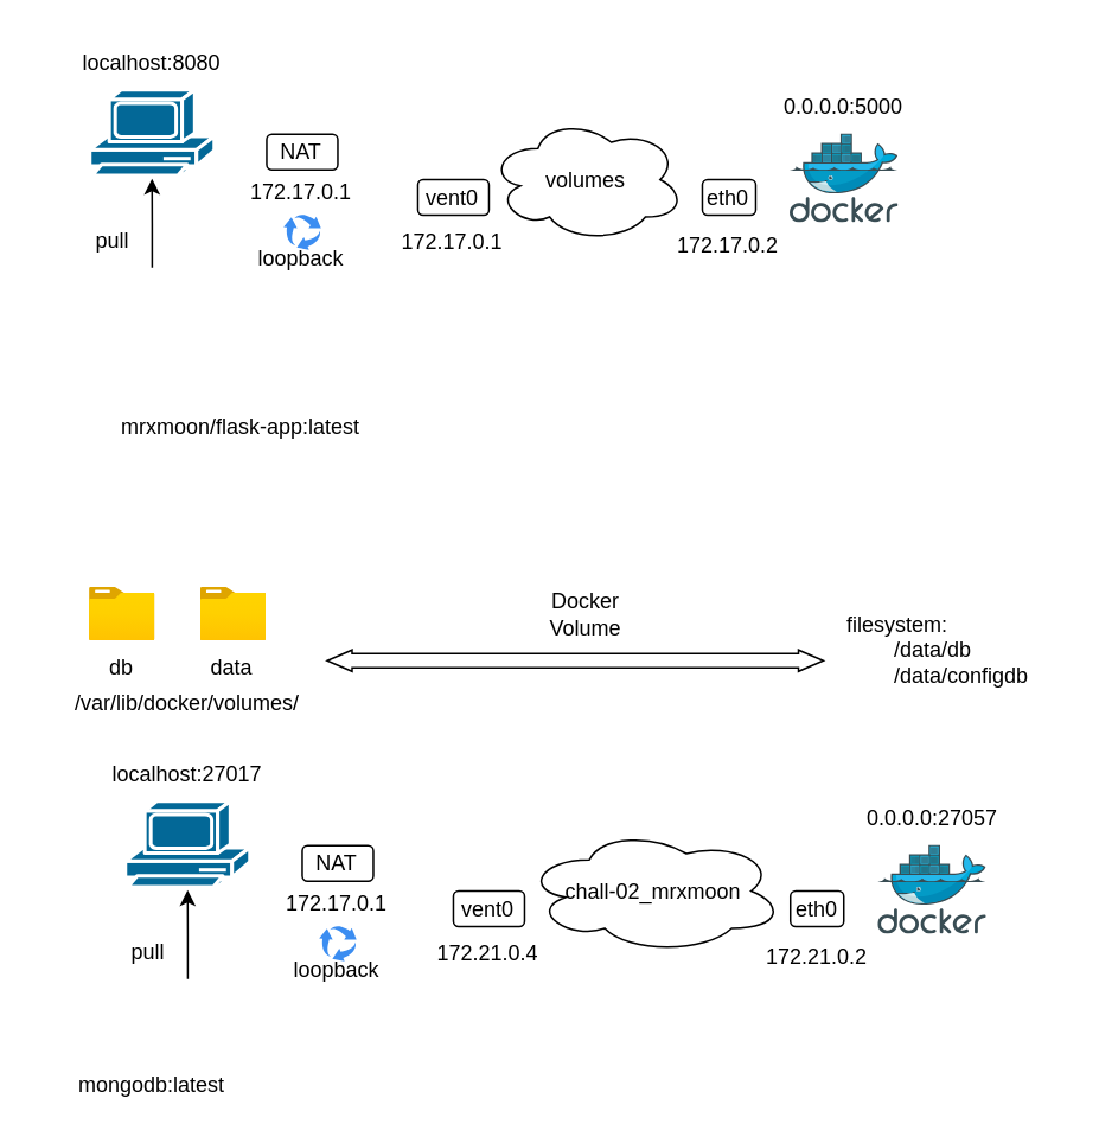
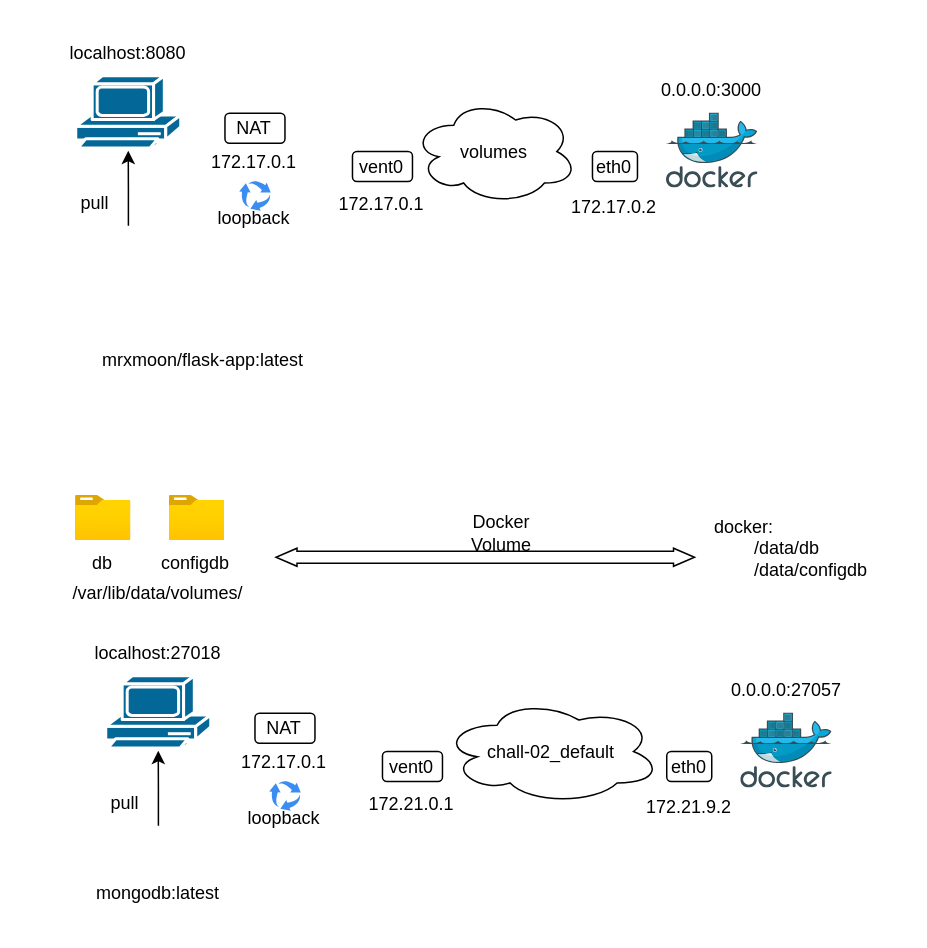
- <mxCell id="4" value="0.0.0.0:5000" style="text;html=1;align=center;verticalAlign=middle;whiteSpace=wrap;rounded=0;" parent="1" vertex="1"><mxGeometry x="409.48" y="45" width="130" height="30" as="geometry" /></mxCell>
+ <mxCell id="4" value="0.0.0.0:3000" style="text;html=1;align=center;verticalAlign=middle;whiteSpace=wrap;rounded=0;" parent="1" vertex="1"><mxGeometry x="409.48" y="45" width="130" height="30" as="geometry" /></mxCell>
- <mxCell id="42" value="Docker Volume" style="text;html=1;align=center;verticalAlign=middle;whiteSpace=wrap;rounded=0;" vertex="1" parent="1"><mxGeometry x="299.48" y="330" width="60" height="30" as="geometry" /></mxCell>
+ <mxCell id="42" value="Docker Volume" style="text;html=1;align=center;verticalAlign=middle;whiteSpace=wrap;rounded=0;" vertex="1" parent="1"><mxGeometry x="304.48" y="340" width="60" height="30" as="geometry" /></mxCell>
- <mxCell id="40" value="filesystem:&lt;div&gt;&lt;span style=&quot;white-space: pre;&quot;&gt;&#09;&lt;/span&gt;/data/db&lt;/div&gt;&lt;div&gt;&lt;span style=&quot;white-space: pre;&quot;&gt;&#09;&lt;/span&gt;/data/configdb&lt;br&gt;&lt;/div&gt;" style="text;html=1;align=left;verticalAlign=middle;whiteSpace=wrap;rounded=0;" vertex="1" parent="1"><mxGeometry x="474.48" y="340" width="121.01" height="50" as="geometry" /></mxCell>
+ <mxCell id="40" value="docker:&lt;div&gt;&lt;span style=&quot;white-space: pre;&quot;&gt;&#09;&lt;/span&gt;/data/db&lt;/div&gt;&lt;div&gt;&lt;span style=&quot;white-space: pre;&quot;&gt;&#09;&lt;/span&gt;/data/configdb&lt;br&gt;&lt;/div&gt;" style="text;html=1;align=left;verticalAlign=middle;whiteSpace=wrap;rounded=0;" vertex="1" parent="1"><mxGeometry x="474.48" y="340" width="121.01" height="50" as="geometry" /></mxCell>
- <mxCell id="39" value="data" style="text;html=1;align=center;verticalAlign=middle;whiteSpace=wrap;rounded=0;" vertex="1" parent="1"><mxGeometry x="100" y="360" width="60" height="30" as="geometry" /></mxCell>
+ <mxCell id="39" value="configdb" style="text;html=1;align=center;verticalAlign=middle;whiteSpace=wrap;rounded=0;" vertex="1" parent="1"><mxGeometry x="100" y="360" width="60" height="30" as="geometry" /></mxCell>
- <mxCell id="43" value="/var/lib/docker/volumes/" style="text;html=1;align=center;verticalAlign=middle;whiteSpace=wrap;rounded=0;" vertex="1" parent="1"><mxGeometry x="35" y="380" width="140" height="30" as="geometry" /></mxCell>
+ <mxCell id="43" value="/var/lib/data/volumes/" style="text;html=1;align=center;verticalAlign=middle;whiteSpace=wrap;rounded=0;" vertex="1" parent="1"><mxGeometry x="35" y="380" width="140" height="30" as="geometry" /></mxCell>
- <mxCell id="22" value="localhost:27017" style="text;html=1;align=center;verticalAlign=middle;whiteSpace=wrap;rounded=0;" vertex="1" parent="1"><mxGeometry x="40" y="420" width="130" height="30" as="geometry" /></mxCell>
+ <mxCell id="22" value="localhost:27018" style="text;html=1;align=center;verticalAlign=middle;whiteSpace=wrap;rounded=0;" vertex="1" parent="1"><mxGeometry x="40" y="420" width="130" height="30" as="geometry" /></mxCell>
- <mxCell id="27" value="chall-02_mrxmoon" style="ellipse;shape=cloud;whiteSpace=wrap;html=1;" vertex="1" parent="1"><mxGeometry x="294.48" y="465.5" width="145.52" height="70" as="geometry" /></mxCell>
+ <mxCell id="27" value="chall-02_default" style="ellipse;shape=cloud;whiteSpace=wrap;html=1;" vertex="1" parent="1"><mxGeometry x="294.48" y="465.5" width="145.52" height="70" as="geometry" /></mxCell>
- <mxCell id="29" value="172.21.0.4" style="text;html=1;align=center;verticalAlign=middle;whiteSpace=wrap;rounded=0;" vertex="1" parent="1"><mxGeometry x="209.48" y="520.5" width="130" height="30" as="geometry" /></mxCell>
+ <mxCell id="29" value="172.21.0.1" style="text;html=1;align=center;verticalAlign=middle;whiteSpace=wrap;rounded=0;" vertex="1" parent="1"><mxGeometry x="209.48" y="520.5" width="130" height="30" as="geometry" /></mxCell>
- <mxCell id="28" value="172.21.0.2" style="text;html=1;align=center;verticalAlign=middle;whiteSpace=wrap;rounded=0;" vertex="1" parent="1"><mxGeometry x="393.99" y="523" width="130" height="30" as="geometry" /></mxCell>
+ <mxCell id="28" value="172.21.9.2" style="text;html=1;align=center;verticalAlign=middle;whiteSpace=wrap;rounded=0;" vertex="1" parent="1"><mxGeometry x="393.99" y="523" width="130" height="30" as="geometry" /></mxCell>
- <mxCell id="25" value="mongodb:latest" style="text;html=1;align=center;verticalAlign=middle;whiteSpace=wrap;rounded=0;" vertex="1" parent="1"><mxGeometry x="10" y="595" width="150" height="30" as="geometry" /></mxCell>
+ <mxCell id="25" value="mongodb:latest" style="text;html=1;align=center;verticalAlign=middle;whiteSpace=wrap;rounded=0;" vertex="1" parent="1"><mxGeometry x="30" y="580" width="150" height="30" as="geometry" /></mxCell>
